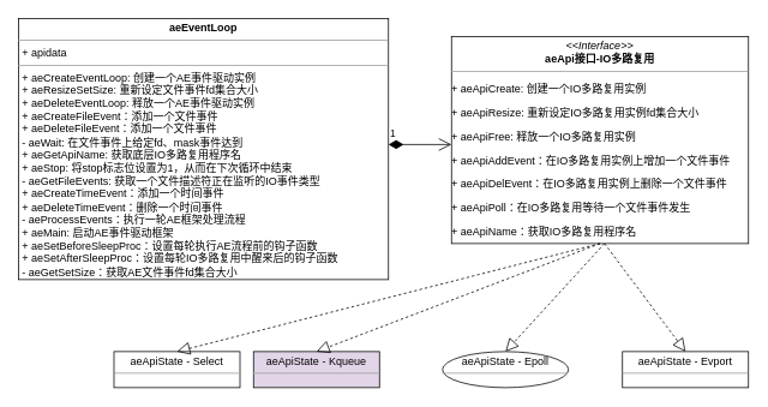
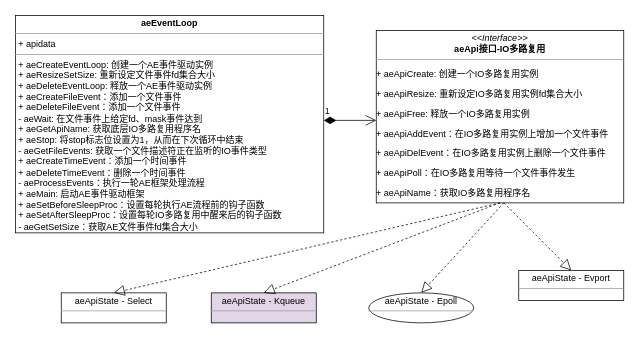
- <mxCell id="5" value="&lt;p style=&quot;margin: 0px ; margin-top: 4px ; text-align: center&quot;&gt;aeApiState - Select&lt;/p&gt;&lt;hr size=&quot;1&quot;&gt;&lt;div style=&quot;height: 2px&quot;&gt;&lt;/div&gt;" style="verticalAlign=top;align=left;overflow=fill;fontSize=12;fontFamily=Helvetica;html=1;" vertex="1" parent="1"><mxGeometry x="126" y="390" width="140" height="40" as="geometry" /></mxCell>
+ <mxCell id="5" value="&lt;p style=&quot;margin: 0px ; margin-top: 4px ; text-align: center&quot;&gt;aeApiState - Select&lt;/p&gt;&lt;hr size=&quot;1&quot;&gt;&lt;div style=&quot;height: 2px&quot;&gt;&lt;/div&gt;" style="verticalAlign=top;align=left;overflow=fill;fontSize=12;fontFamily=Helvetica;html=1;" vertex="1" parent="1"><mxGeometry x="81" y="390" width="140" height="40" as="geometry" /></mxCell>
- <mxCell id="8" value="&lt;p style=&quot;margin: 0px ; margin-top: 4px ; text-align: center&quot;&gt;aeApiState - Evport&lt;/p&gt;&lt;hr size=&quot;1&quot;&gt;&lt;div style=&quot;height: 2px&quot;&gt;&lt;/div&gt;" style="verticalAlign=top;align=left;overflow=fill;fontSize=12;fontFamily=Helvetica;html=1;" vertex="1" parent="1"><mxGeometry x="691" y="390" width="140" height="40" as="geometry" /></mxCell>
+ <mxCell id="8" value="&lt;p style=&quot;margin: 0px ; margin-top: 4px ; text-align: center&quot;&gt;aeApiState - Evport&lt;/p&gt;&lt;hr size=&quot;1&quot;&gt;&lt;div style=&quot;height: 2px&quot;&gt;&lt;/div&gt;" style="verticalAlign=top;align=left;overflow=fill;fontSize=12;fontFamily=Helvetica;html=1;" vertex="1" parent="1"><mxGeometry x="691" y="360" width="140" height="40" as="geometry" /></mxCell>
